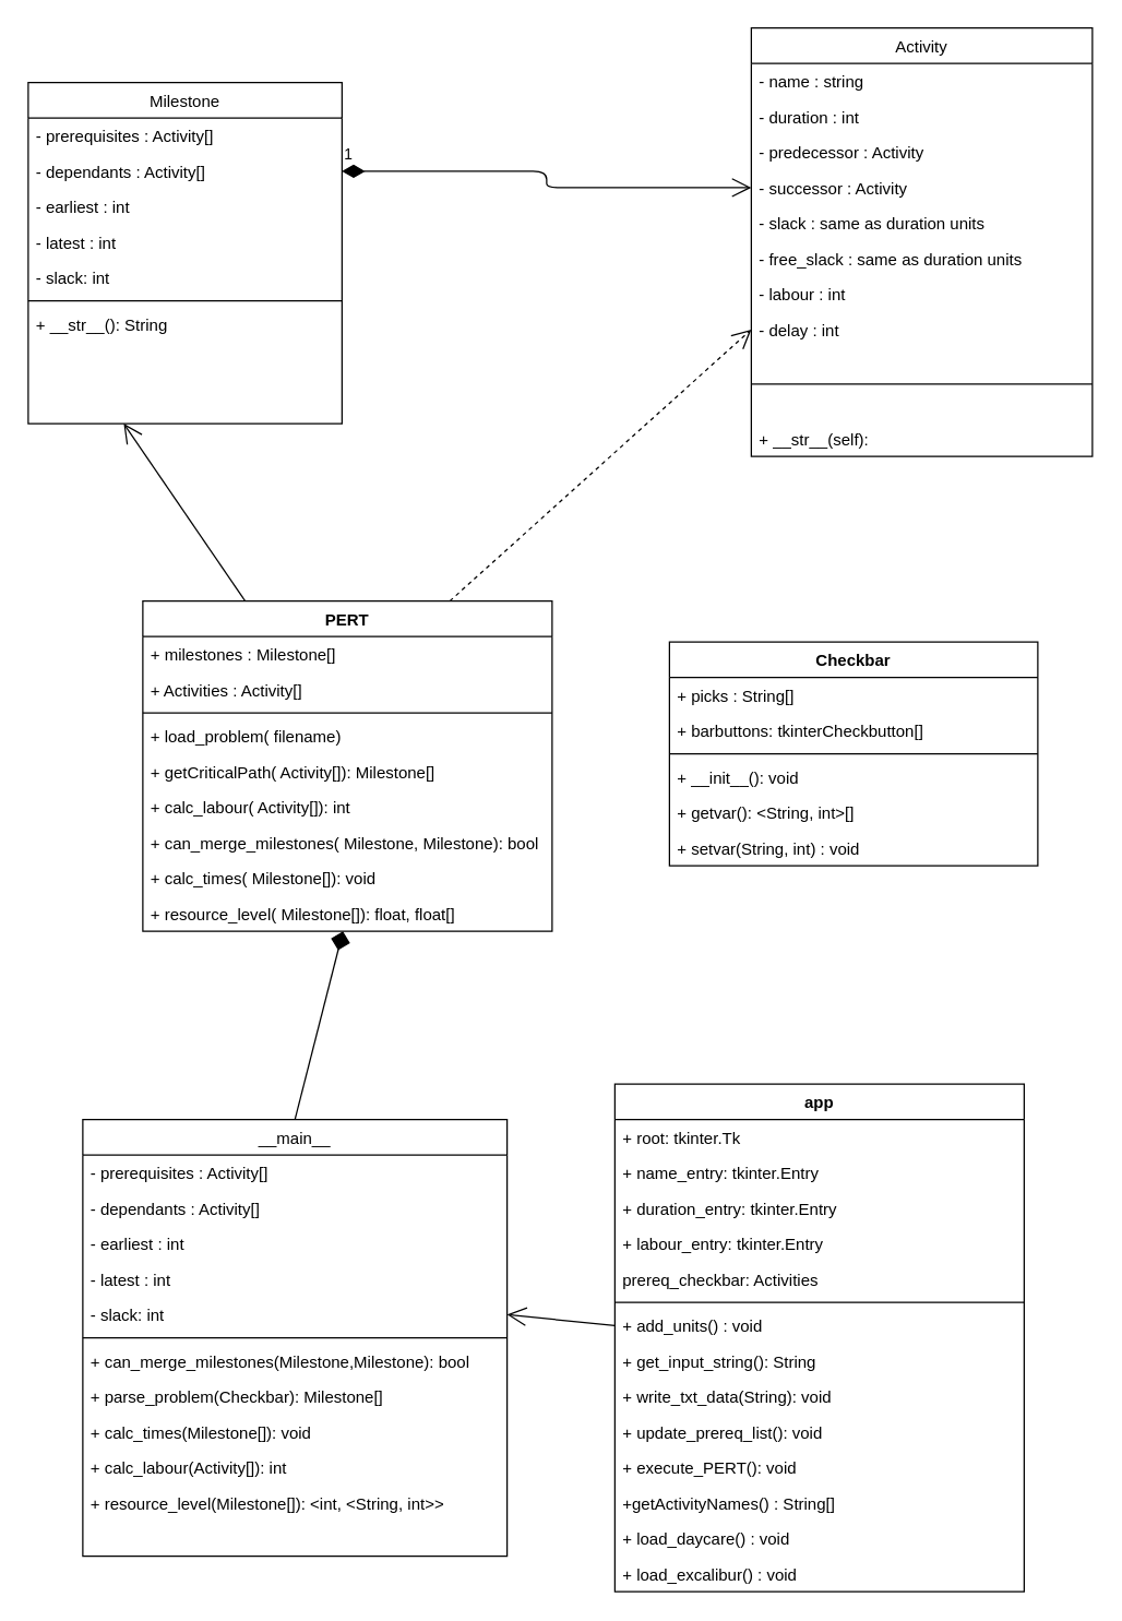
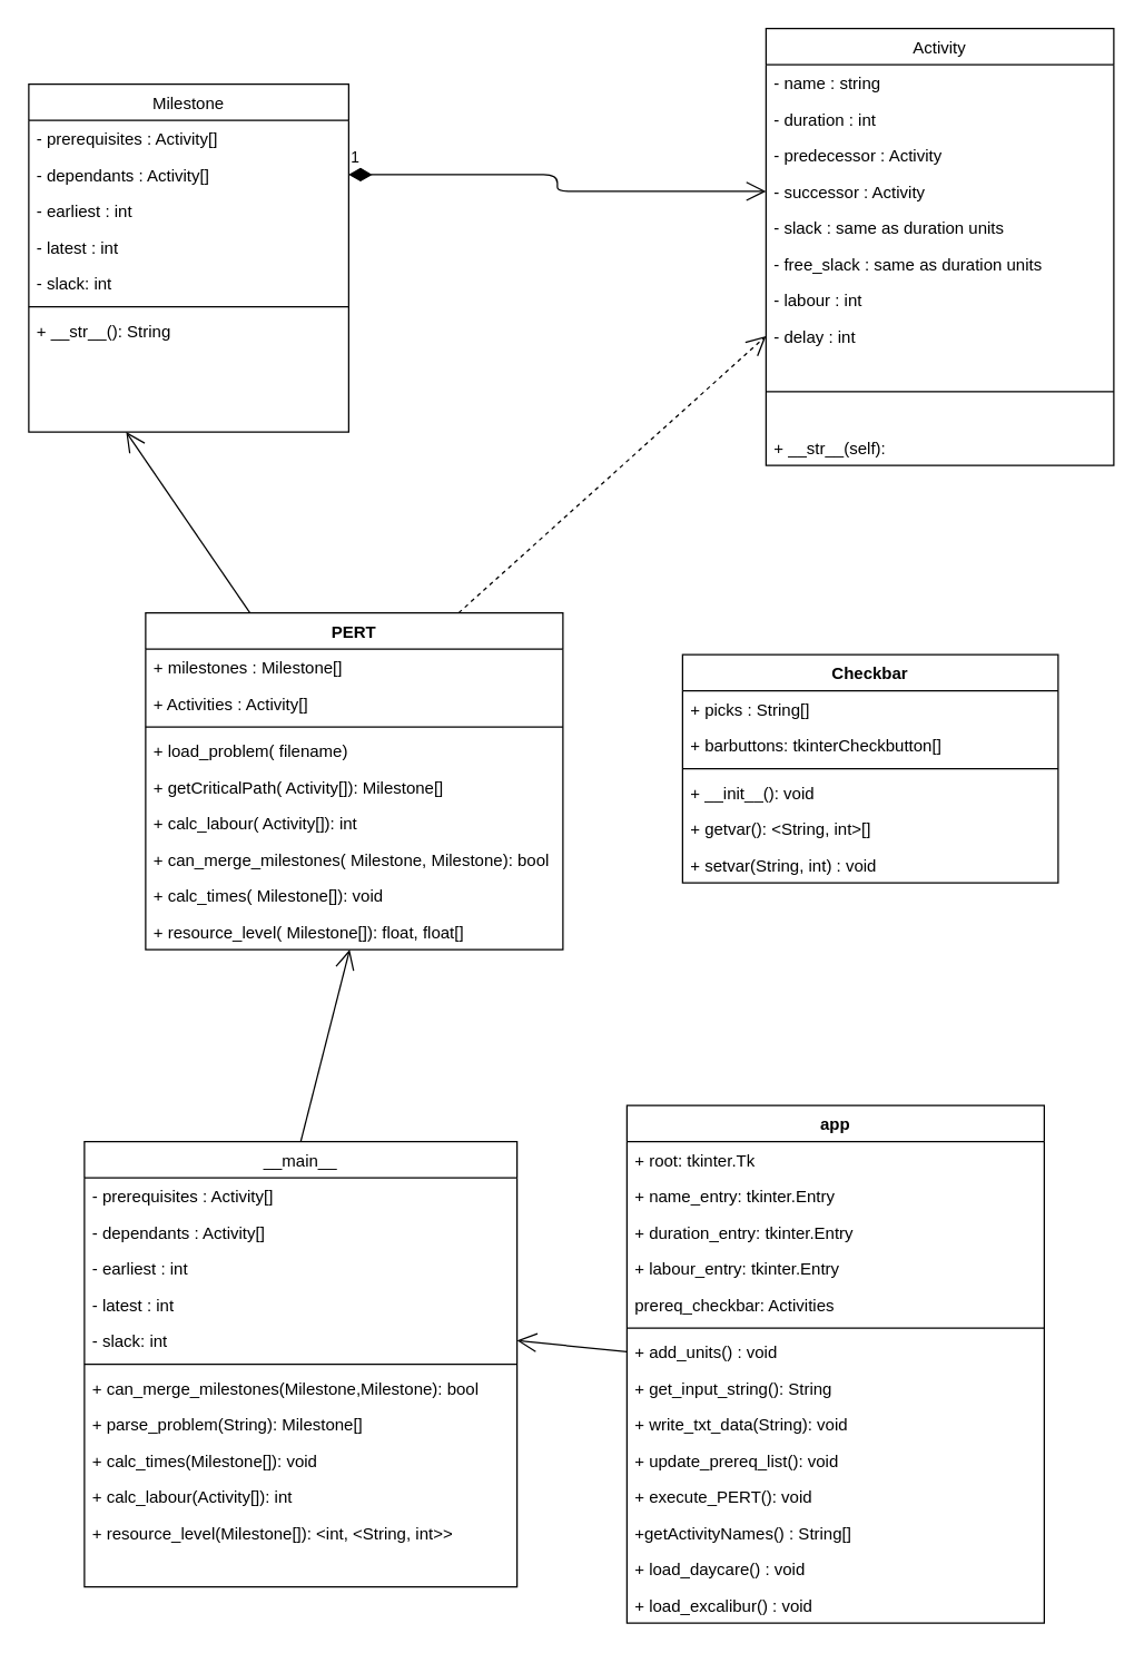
- <mxCell id="59" value="" style="endArrow=diamond;endFill=1;endSize=12;html=1;exitX=0.5;exitY=0;exitDx=0;exitDy=0;" edge="1" parent="1" source="23" target="22"><mxGeometry width="160" relative="1" as="geometry"><mxPoint x="220" y="780" as="sourcePoint" /><mxPoint x="380" y="780" as="targetPoint" /></mxGeometry></mxCell>
+ <mxCell id="59" value="" style="endArrow=open;endFill=1;endSize=12;html=1;exitX=0.5;exitY=0;exitDx=0;exitDy=0;" edge="1" parent="1" source="23" target="22"><mxGeometry width="160" relative="1" as="geometry"><mxPoint x="220" y="780" as="sourcePoint" /><mxPoint x="380" y="780" as="targetPoint" /></mxGeometry></mxCell>
- <mxCell id="31" value="+ parse_problem(Checkbar): Milestone[]" style="text;align=left;verticalAlign=top;spacingLeft=4;spacingRight=4;overflow=hidden;rotatable=0;points=[[0,0.5],[1,0.5]];portConstraint=eastwest;" vertex="1" parent="23"><mxGeometry y="190" width="311" height="26" as="geometry" /></mxCell>
+ <mxCell id="31" value="+ parse_problem(String): Milestone[]" style="text;align=left;verticalAlign=top;spacingLeft=4;spacingRight=4;overflow=hidden;rotatable=0;points=[[0,0.5],[1,0.5]];portConstraint=eastwest;" vertex="1" parent="23"><mxGeometry y="190" width="311" height="26" as="geometry" /></mxCell>
